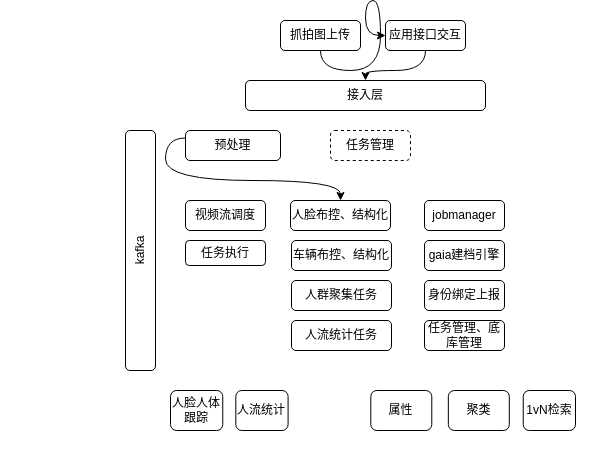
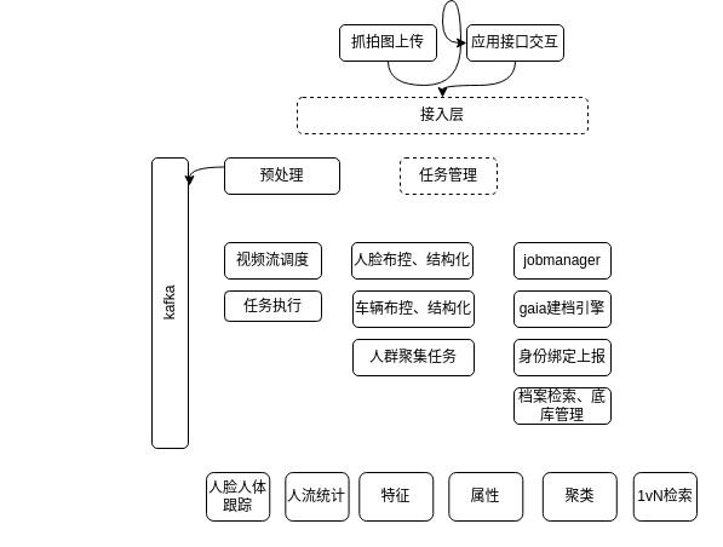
- <mxCell id="2" value="接入层" style="rounded=1;whiteSpace=wrap;html=1;" vertex="1" parent="1"><mxGeometry x="245" y="80" width="240" height="30" as="geometry" /></mxCell>
+ <mxCell id="2" value="接入层" style="rounded=1;whiteSpace=wrap;html=1;dashed=1;" vertex="1" parent="1"><mxGeometry x="245" y="80" width="240" height="30" as="geometry" /></mxCell>
- <mxCell id="4" style="edgeStyle=orthogonalEdgeStyle;curved=1;rounded=0;orthogonalLoop=1;jettySize=auto;html=1;exitX=0;exitY=0.25;exitDx=0;exitDy=0;" edge="1" parent="1" source="5" target="7"><mxGeometry relative="1" as="geometry" /></mxCell>
+ <mxCell id="4" style="edgeStyle=orthogonalEdgeStyle;curved=1;rounded=0;orthogonalLoop=1;jettySize=auto;html=1;exitX=0;exitY=0.25;exitDx=0;exitDy=0;entryX=0.904;entryY=1.033;entryDx=0;entryDy=0;entryPerimeter=0;" edge="1" parent="1" source="5" target="3"><mxGeometry relative="1" as="geometry" /></mxCell>
- <mxCell id="15" value="人流统计任务" style="rounded=1;whiteSpace=wrap;html=1;" vertex="1" parent="1"><mxGeometry x="291" y="320" width="100" height="30" as="geometry" /></mxCell>
- <mxCell id="27" value="任务管理、底库管理" style="rounded=1;whiteSpace=wrap;html=1;" vertex="1" parent="1"><mxGeometry x="424" y="320" width="80" height="30" as="geometry" /></mxCell>
+ <mxCell id="27" value="档案检索、底库管理" style="rounded=1;whiteSpace=wrap;html=1;" vertex="1" parent="1"><mxGeometry x="424" y="320" width="80" height="30" as="geometry" /></mxCell>
+ <mxCell id="22" value="特征" style="rounded=1;whiteSpace=wrap;html=1;" vertex="1" parent="20"><mxGeometry x="126.29" width="60.968" height="40" as="geometry" /></mxCell>
